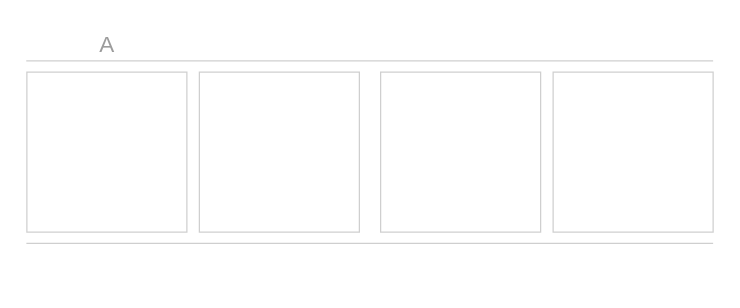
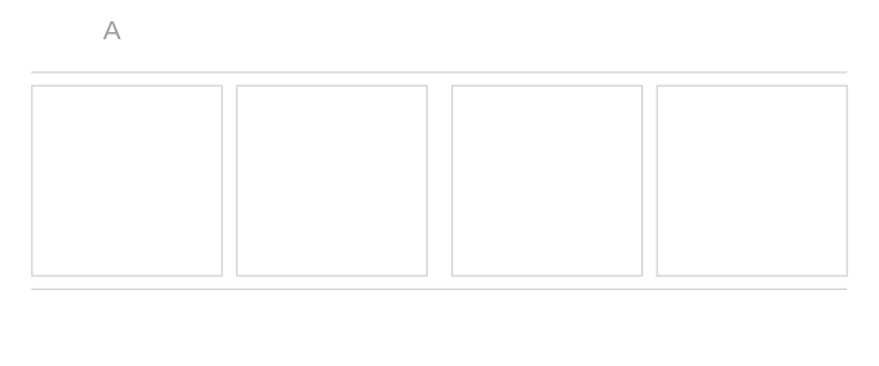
- <mxCell id="4" value="&lt;font style=&quot;font-size: 18px&quot; color=&quot;#9c9c9c&quot;&gt;A&lt;/font&gt;" style="text;html=1;strokeColor=none;fillColor=none;align=center;verticalAlign=middle;whiteSpace=wrap;rounded=0;" parent="1" vertex="1"><mxGeometry x="42.5" y="20" width="85" height="30" as="geometry" /></mxCell>
+ <mxCell id="4" value="&lt;font style=&quot;font-size: 18px&quot; color=&quot;#9c9c9c&quot;&gt;A&lt;/font&gt;" style="text;html=1;strokeColor=none;fillColor=none;align=center;verticalAlign=middle;whiteSpace=wrap;rounded=0;" parent="1" vertex="1"><mxGeometry x="32.5" y="5" width="85" height="30" as="geometry" /></mxCell>
